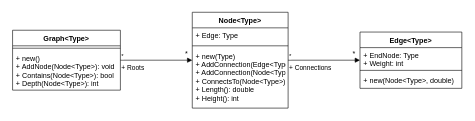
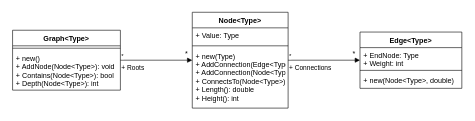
- <mxCell id="6" value="+ Edge: Type" style="text;strokeColor=none;fillColor=none;align=left;verticalAlign=top;spacingLeft=4;spacingRight=4;overflow=hidden;rotatable=0;points=[[0,0.5],[1,0.5]];portConstraint=eastwest;" vertex="1" parent="5"><mxGeometry y="26" width="160" height="26" as="geometry" /></mxCell>
+ <mxCell id="6" value="+ Value: Type" style="text;strokeColor=none;fillColor=none;align=left;verticalAlign=top;spacingLeft=4;spacingRight=4;overflow=hidden;rotatable=0;points=[[0,0.5],[1,0.5]];portConstraint=eastwest;" vertex="1" parent="5"><mxGeometry y="26" width="160" height="26" as="geometry" /></mxCell>
